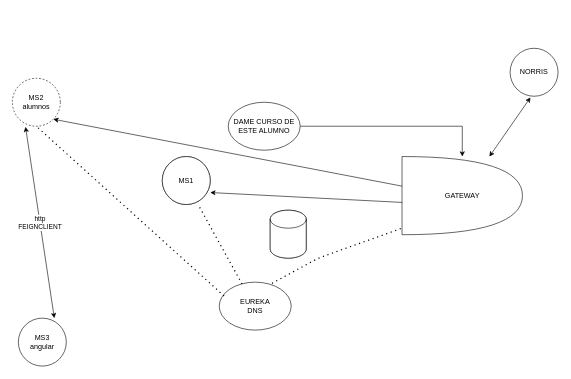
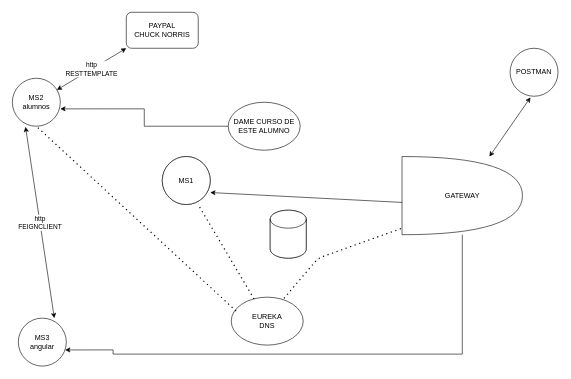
+ <mxCell id="12" value="PAYPAL&lt;br&gt;CHUCK NORRIS" style="rounded=1;whiteSpace=wrap;html=1;" parent="1" vertex="1"><mxGeometry x="210" y="20" width="120" height="60" as="geometry" /></mxCell>
- <mxCell id="19" value="NORRIS" style="ellipse;whiteSpace=wrap;html=1;aspect=fixed;" parent="1" vertex="1"><mxGeometry x="850" y="80" width="80" height="80" as="geometry" /></mxCell>
+ <mxCell id="19" value="POSTMAN" style="ellipse;whiteSpace=wrap;html=1;aspect=fixed;" parent="1" vertex="1"><mxGeometry x="850" y="80" width="80" height="80" as="geometry" /></mxCell>
+ <mxCell id="13" value="http&lt;br&gt;RESTTEMPLATE" style="endArrow=classic;startArrow=classic;html=1;entryX=0;entryY=1;entryDx=0;entryDy=0;" parent="1" source="3" target="12" edge="1"><mxGeometry width="50" height="50" relative="1" as="geometry"><mxPoint x="50" y="110" as="sourcePoint" /><mxPoint x="100" y="60" as="targetPoint" /></mxGeometry></mxCell>
- <mxCell id="3" value="MS2&lt;br&gt;alumnos" style="ellipse;whiteSpace=wrap;html=1;aspect=fixed;dashed=1;" parent="1" vertex="1"><mxGeometry x="20" y="130" width="80" height="80" as="geometry" /></mxCell>
+ <mxCell id="3" value="MS2&lt;br&gt;alumnos" style="ellipse;whiteSpace=wrap;html=1;aspect=fixed;" parent="1" vertex="1"><mxGeometry x="20" y="130" width="80" height="80" as="geometry" /></mxCell>
- <mxCell id="21" style="edgeStyle=orthogonalEdgeStyle;rounded=0;orthogonalLoop=1;jettySize=auto;html=1;" edge="1" parent="1" source="22" target="6"><mxGeometry relative="1" as="geometry" /></mxCell>
+ <mxCell id="21" style="edgeStyle=orthogonalEdgeStyle;rounded=0;orthogonalLoop=1;jettySize=auto;html=1;entryX=1;entryY=0.638;entryDx=0;entryDy=0;entryPerimeter=0;" edge="1" parent="1" source="22" target="3"><mxGeometry relative="1" as="geometry" /></mxCell>
- <mxCell id="7" value="" style="endArrow=classic;html=1;exitX=0.001;exitY=0.379;exitDx=0;exitDy=0;exitPerimeter=0;entryX=1;entryY=1;entryDx=0;entryDy=0;" parent="1" source="6" target="3" edge="1"><mxGeometry width="50" height="50" relative="1" as="geometry"><mxPoint x="460" y="440" as="sourcePoint" /><mxPoint x="510" y="390" as="targetPoint" /></mxGeometry></mxCell>
- <mxCell id="4" value="EUREKA&lt;br&gt;DNS" style="ellipse;whiteSpace=wrap;html=1;" parent="1" vertex="1"><mxGeometry x="365" y="470" width="120" height="80" as="geometry" /></mxCell>
+ <mxCell id="4" value="EUREKA&lt;br&gt;DNS" style="ellipse;whiteSpace=wrap;html=1;" parent="1" vertex="1"><mxGeometry x="385" y="495" width="120" height="80" as="geometry" /></mxCell>
+ <mxCell id="5" style="edgeStyle=orthogonalEdgeStyle;rounded=0;orthogonalLoop=1;jettySize=auto;html=1;entryX=0.975;entryY=0.663;entryDx=0;entryDy=0;entryPerimeter=0;" parent="1" source="6" target="15" edge="1"><mxGeometry relative="1" as="geometry"><Array as="points"><mxPoint x="770" y="590" /><mxPoint x="188" y="590" /></Array></mxGeometry></mxCell>
